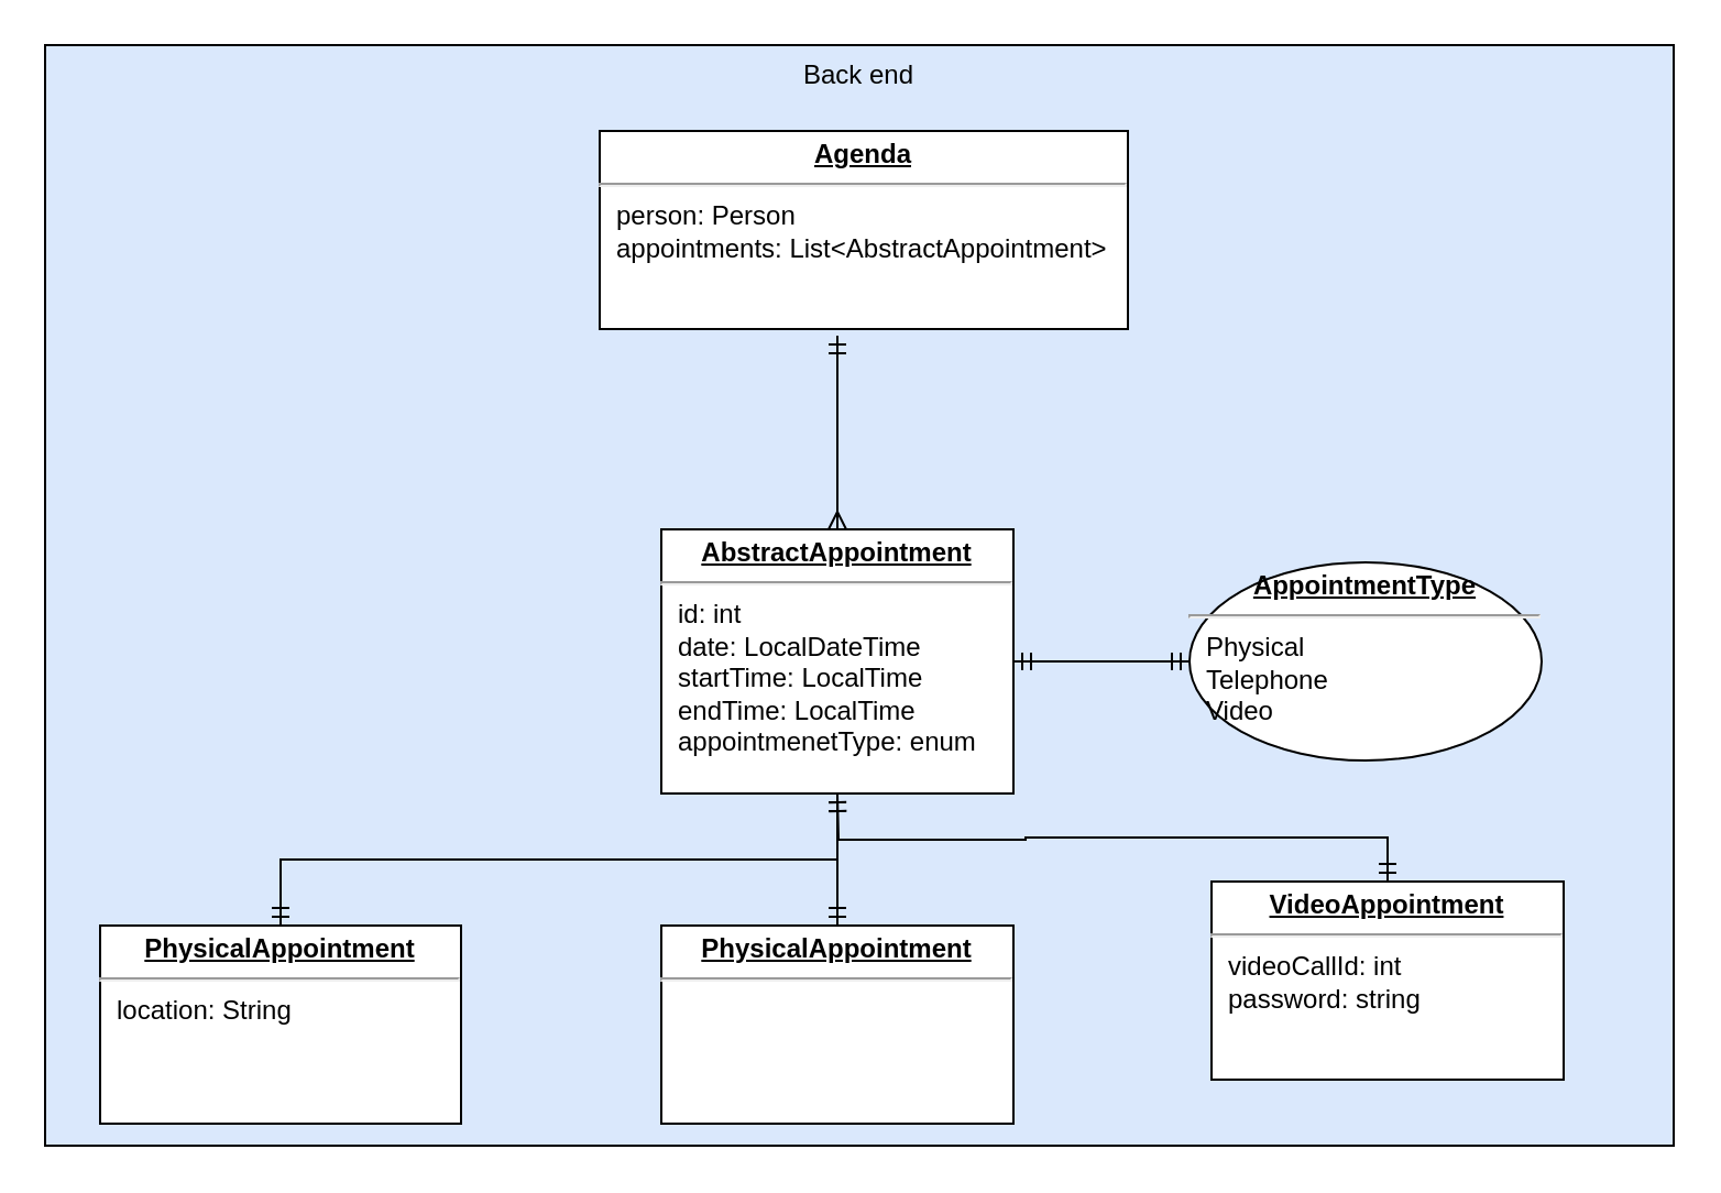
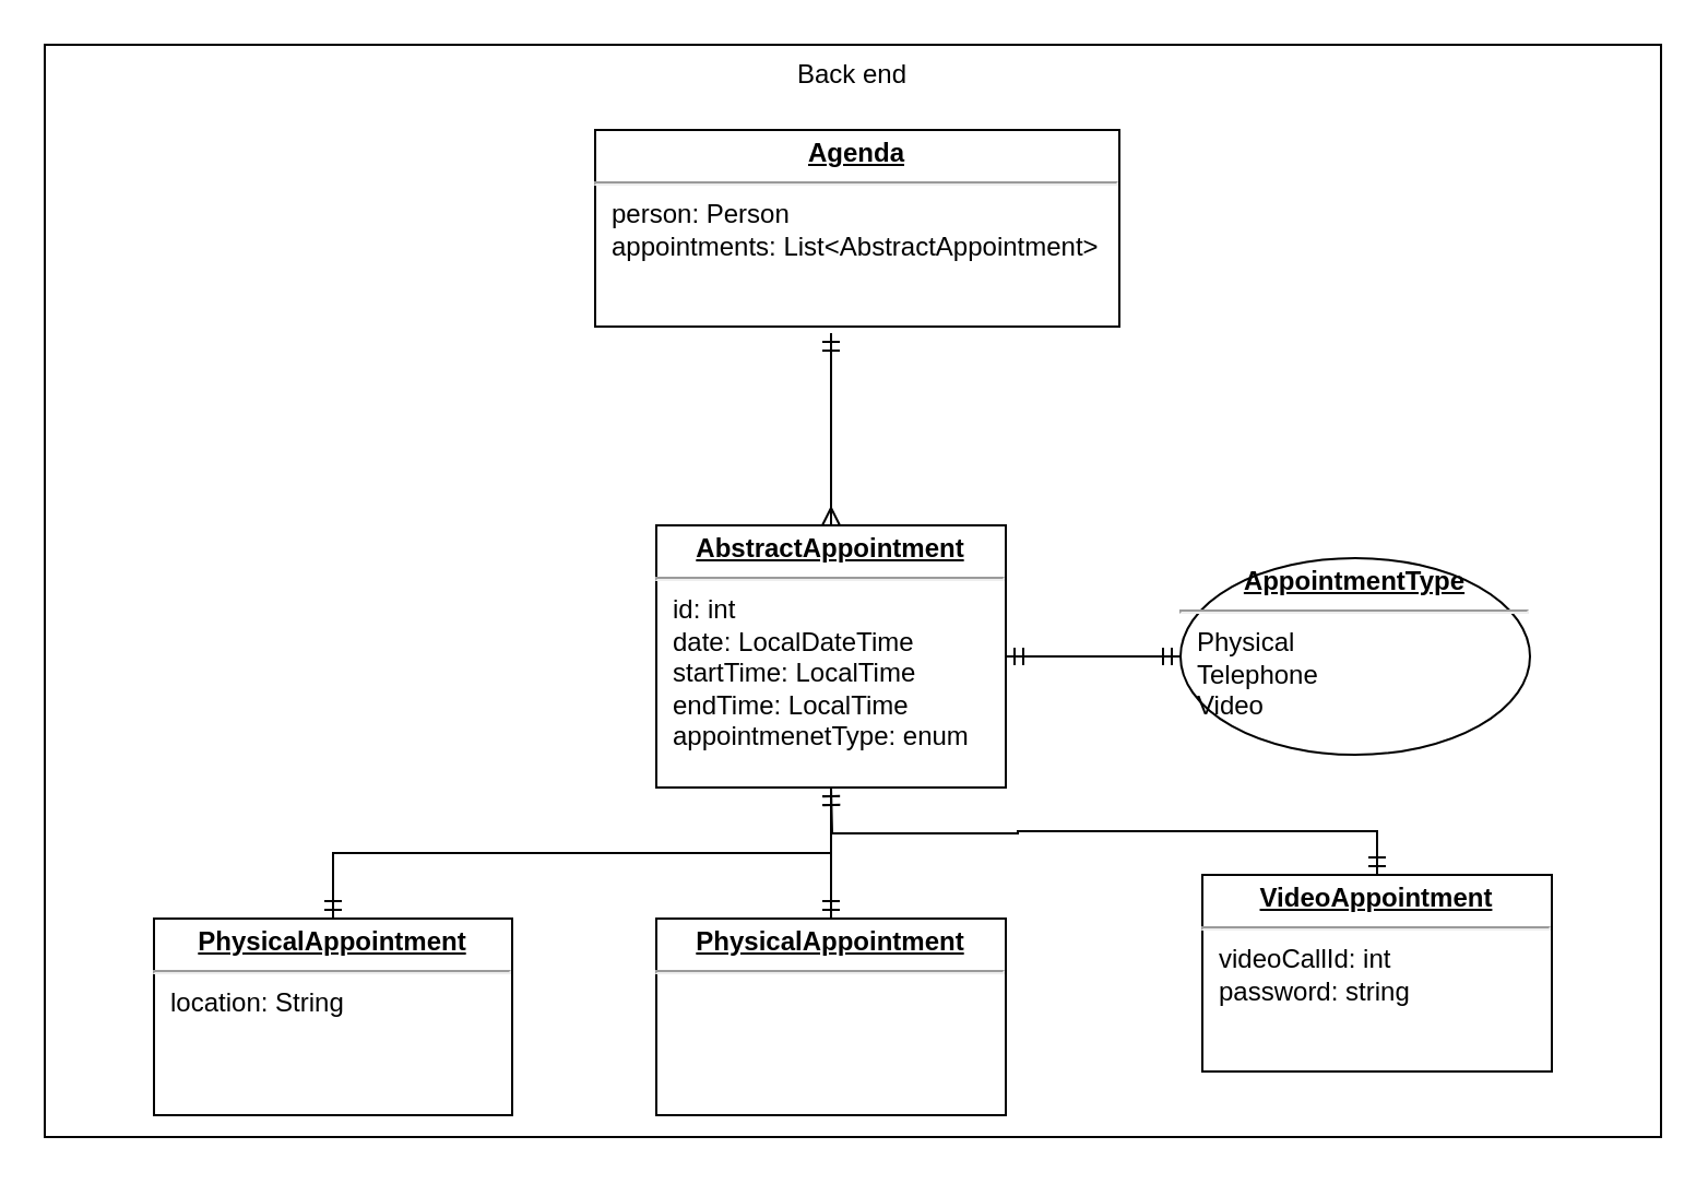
- <mxCell id="2" value="Back end" style="rounded=0;whiteSpace=wrap;html=1;verticalAlign=top;fillColor=#dae8fc;" vertex="1" parent="1"><mxGeometry x="20" y="20" width="740" height="500" as="geometry" /></mxCell>
+ <mxCell id="2" value="Back end" style="rounded=0;whiteSpace=wrap;html=1;verticalAlign=top;" vertex="1" parent="1"><mxGeometry x="20" y="20" width="740" height="500" as="geometry" /></mxCell>
- <mxCell id="10" value="&lt;p style=&quot;margin: 0px ; margin-top: 4px ; text-align: center ; text-decoration: underline&quot;&gt;&lt;b&gt;PhysicalAppointment&lt;/b&gt;&lt;/p&gt;&lt;hr&gt;&lt;p style=&quot;margin: 0px ; margin-left: 8px&quot;&gt;location: String&lt;/p&gt;&lt;p style=&quot;margin: 0px ; margin-left: 8px&quot;&gt;&lt;br&gt;&lt;/p&gt;" style="verticalAlign=top;align=left;overflow=fill;fontSize=12;fontFamily=Helvetica;html=1;" vertex="1" parent="1"><mxGeometry x="45" y="420" width="164" height="90" as="geometry" /></mxCell>
+ <mxCell id="10" value="&lt;p style=&quot;margin: 0px ; margin-top: 4px ; text-align: center ; text-decoration: underline&quot;&gt;&lt;b&gt;PhysicalAppointment&lt;/b&gt;&lt;/p&gt;&lt;hr&gt;&lt;p style=&quot;margin: 0px ; margin-left: 8px&quot;&gt;location: String&lt;/p&gt;&lt;p style=&quot;margin: 0px ; margin-left: 8px&quot;&gt;&lt;br&gt;&lt;/p&gt;" style="verticalAlign=top;align=left;overflow=fill;fontSize=12;fontFamily=Helvetica;html=1;" vertex="1" parent="1"><mxGeometry x="70" y="420" width="164" height="90" as="geometry" /></mxCell>
